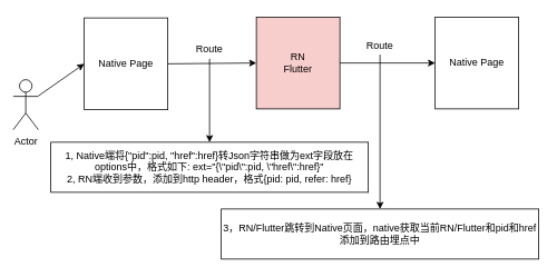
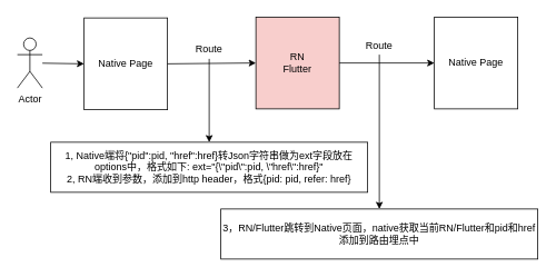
- <mxCell id="2" value="Actor" style="shape=umlActor;verticalLabelPosition=bottom;verticalAlign=top;html=1;outlineConnect=0;" vertex="1" parent="1"><mxGeometry x="15" y="95" width="30" height="60" as="geometry" /></mxCell>
+ <mxCell id="2" value="Actor" style="shape=umlActor;verticalLabelPosition=bottom;verticalAlign=top;html=1;outlineConnect=0;" vertex="1" parent="1"><mxGeometry x="20" y="45" width="30" height="60" as="geometry" /></mxCell>
